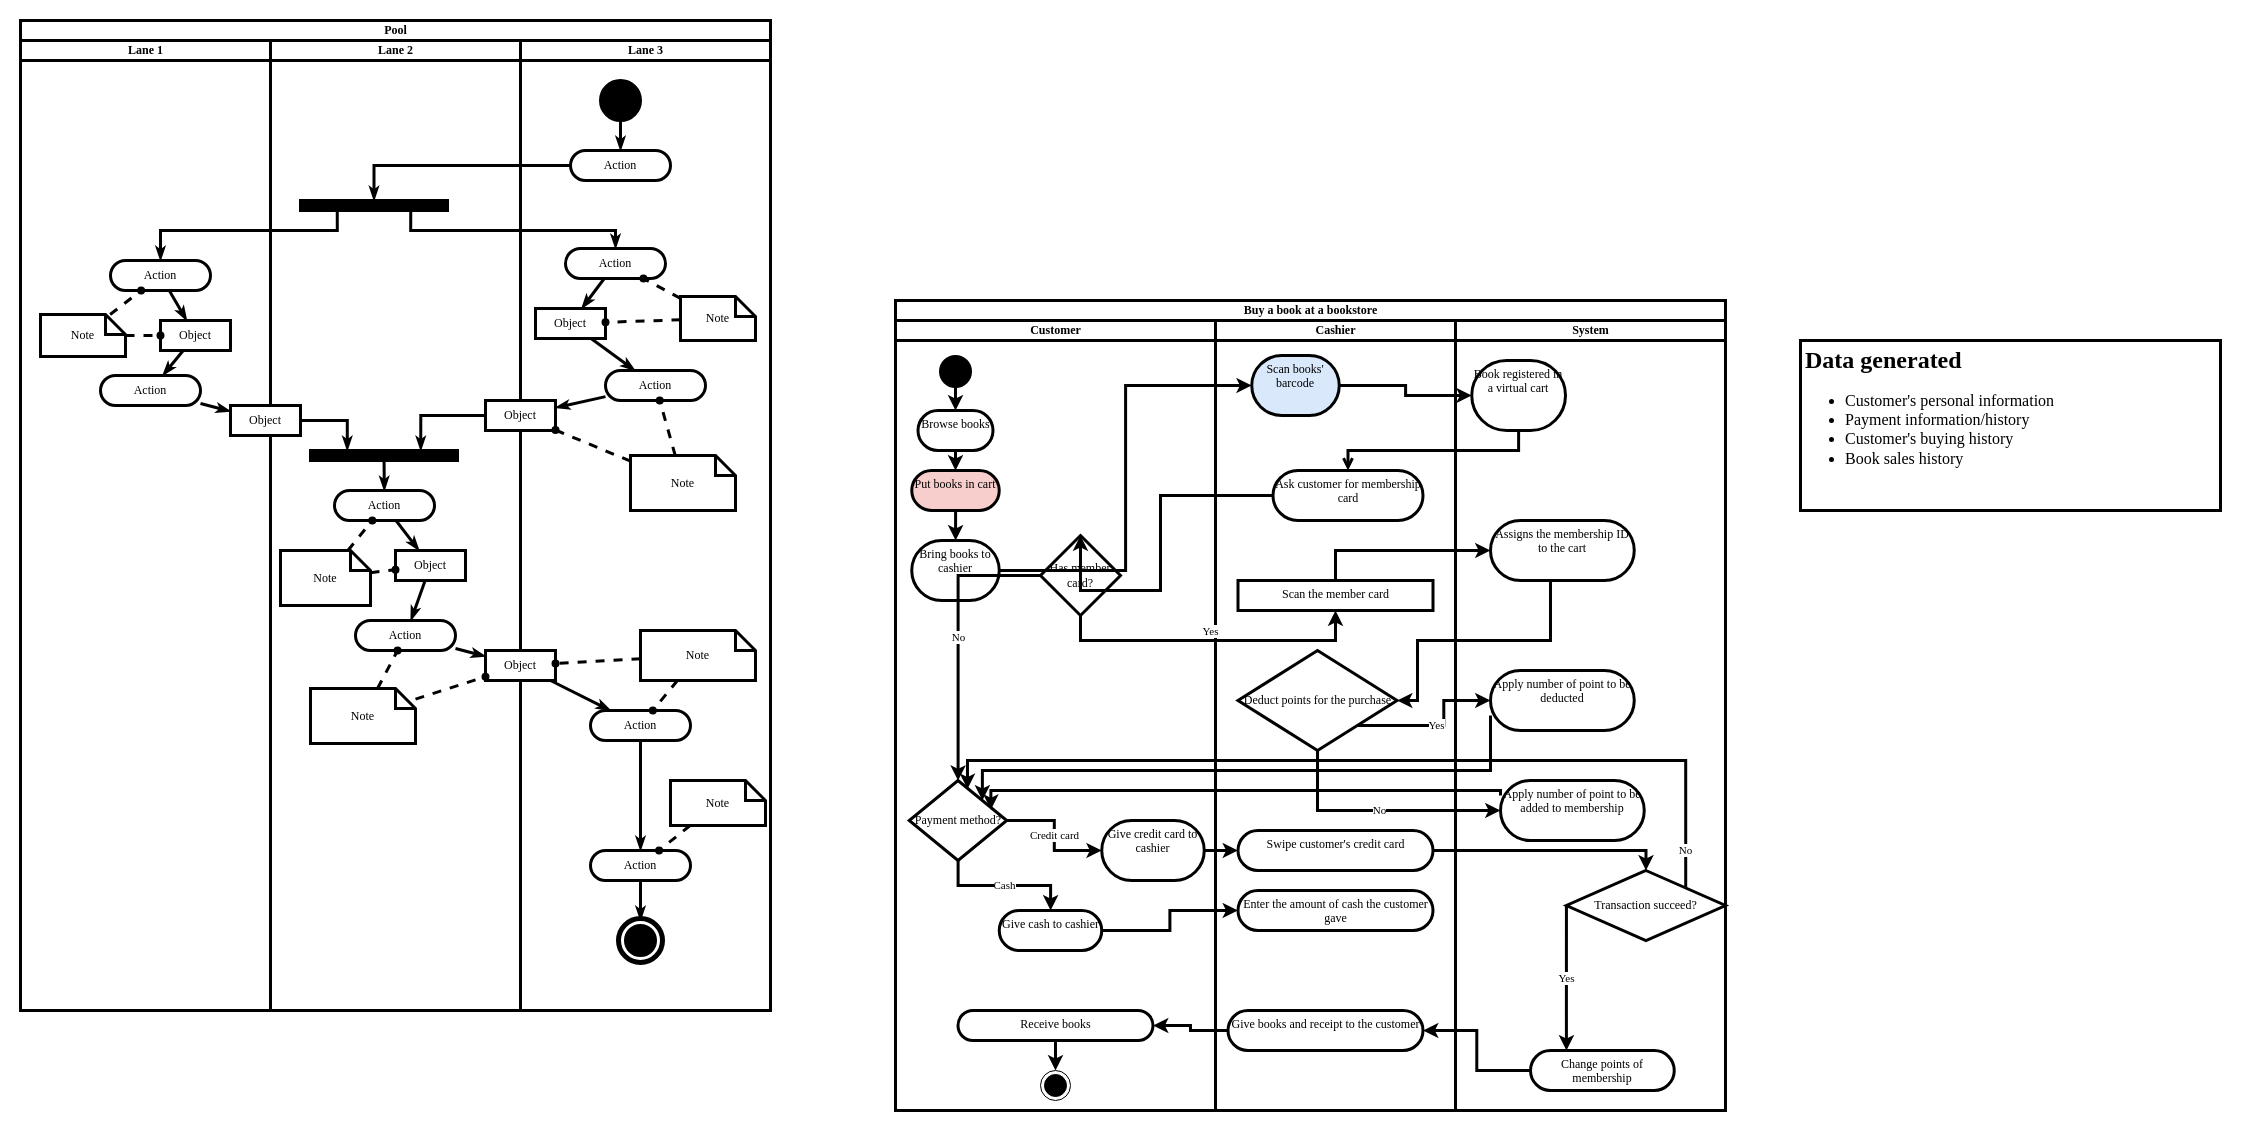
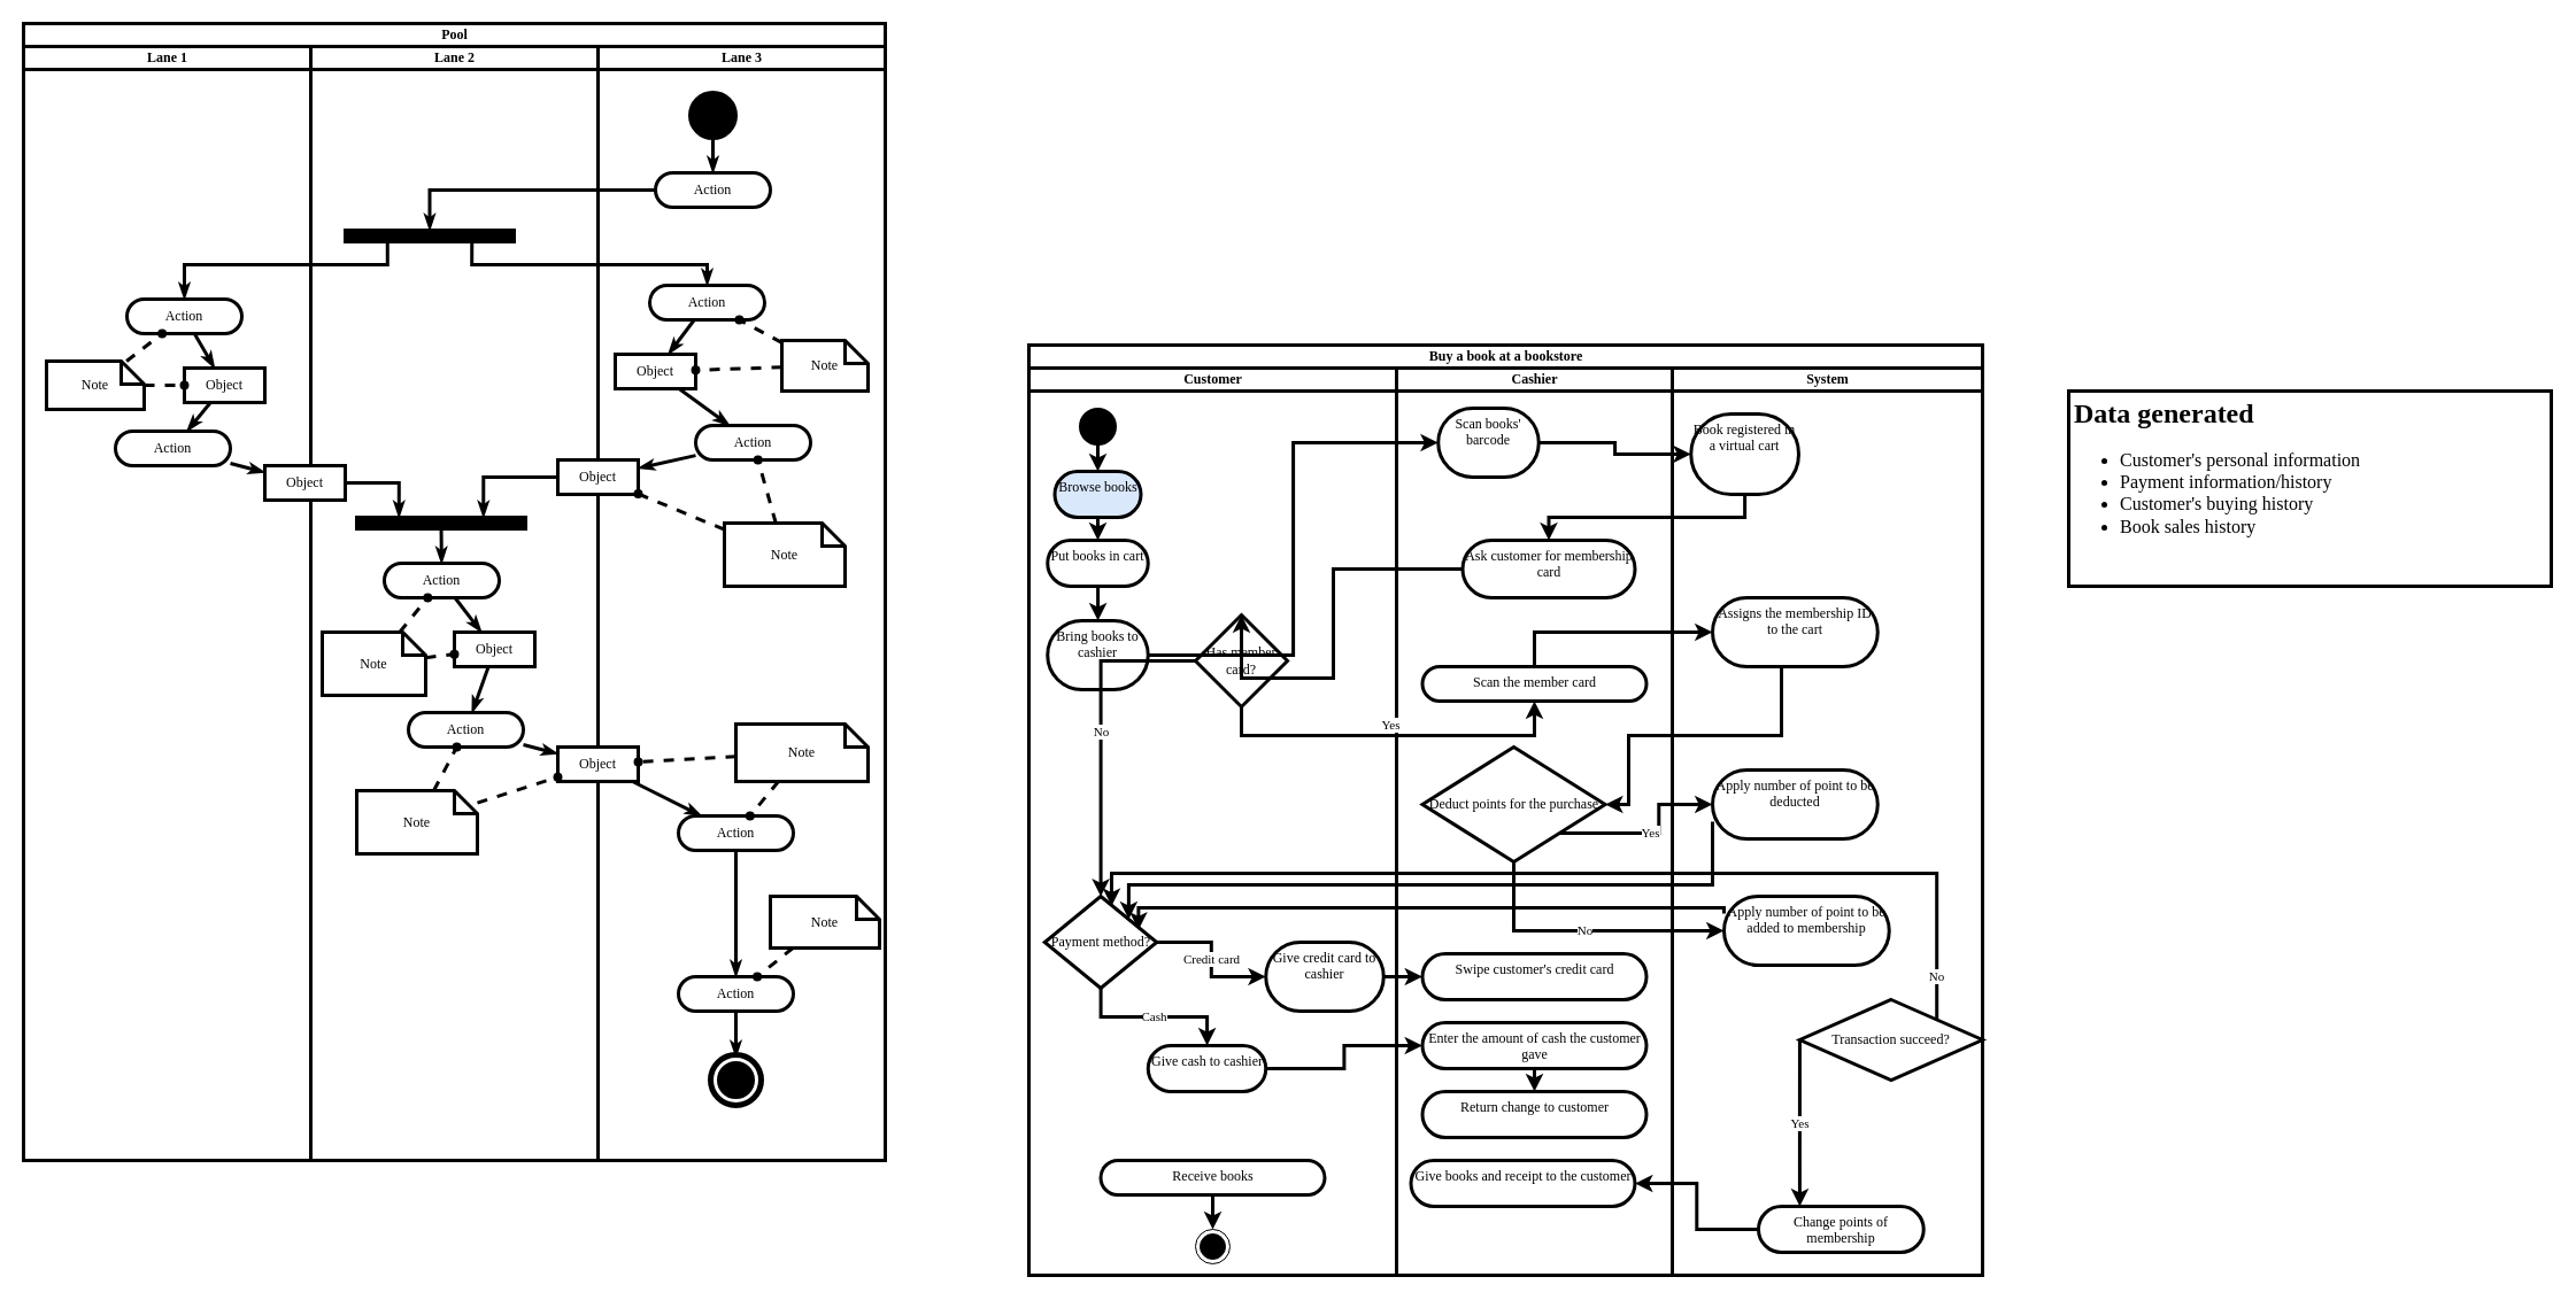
- <mxCell id="84" value="Scan books' barcode" style="html=1;align=center;verticalAlign=top;rounded=1;absoluteArcSize=1;arcSize=134;dashed=0;whiteSpace=wrap;fontFamily=Lexend Exa;fontSource=https%3A%2F%2Ffonts.googleapis.com%2Fcss%3Ffamily%3DLexend%2BExa;strokeWidth=3;fillColor=#dae8fc;" parent="83" vertex="1"><mxGeometry x="36.25" y="35" width="87.5" height="60" as="geometry" /></mxCell>
+ <mxCell id="84" value="Scan books' barcode" style="html=1;align=center;verticalAlign=top;rounded=1;absoluteArcSize=1;arcSize=134;dashed=0;whiteSpace=wrap;fontFamily=Lexend Exa;fontSource=https%3A%2F%2Ffonts.googleapis.com%2Fcss%3Ffamily%3DLexend%2BExa;strokeWidth=3;" parent="83" vertex="1"><mxGeometry x="36.25" y="35" width="87.5" height="60" as="geometry" /></mxCell>
- <mxCell id="69" value="Browse books" style="html=1;align=center;verticalAlign=top;rounded=1;absoluteArcSize=1;arcSize=134;dashed=0;whiteSpace=wrap;fontFamily=Lexend Exa;fontSource=https%3A%2F%2Ffonts.googleapis.com%2Fcss%3Ffamily%3DLexend%2BExa;strokeWidth=3;" parent="65" vertex="1"><mxGeometry x="22.5" y="90" width="75" height="40" as="geometry" /></mxCell>
+ <mxCell id="69" value="Browse books" style="html=1;align=center;verticalAlign=top;rounded=1;absoluteArcSize=1;arcSize=134;dashed=0;whiteSpace=wrap;fontFamily=Lexend Exa;fontSource=https%3A%2F%2Ffonts.googleapis.com%2Fcss%3Ffamily%3DLexend%2BExa;strokeWidth=3;fillColor=#dae8fc;" parent="65" vertex="1"><mxGeometry x="22.5" y="90" width="75" height="40" as="geometry" /></mxCell>
- <mxCell id="105" value="" style="edgeStyle=orthogonalEdgeStyle;rounded=0;orthogonalLoop=1;jettySize=auto;html=1;strokeWidth=3;exitX=0.5;exitY=1;exitDx=0;exitDy=0;endArrow=open;" parent="64" source="94" target="85" edge="1"><mxGeometry relative="1" as="geometry" /></mxCell>
+ <mxCell id="105" value="" style="edgeStyle=orthogonalEdgeStyle;rounded=0;orthogonalLoop=1;jettySize=auto;html=1;strokeWidth=3;exitX=0.5;exitY=1;exitDx=0;exitDy=0;" parent="64" source="94" target="85" edge="1"><mxGeometry relative="1" as="geometry" /></mxCell>
- <mxCell id="71" value="Put books in cart" style="html=1;align=center;verticalAlign=top;rounded=1;absoluteArcSize=1;arcSize=134;dashed=0;whiteSpace=wrap;fontFamily=Lexend Exa;fontSource=https%3A%2F%2Ffonts.googleapis.com%2Fcss%3Ffamily%3DLexend%2BExa;strokeWidth=3;fillColor=#f8cecc;" parent="65" vertex="1"><mxGeometry x="16.25" y="150" width="87.5" height="40" as="geometry" /></mxCell>
+ <mxCell id="71" value="Put books in cart" style="html=1;align=center;verticalAlign=top;rounded=1;absoluteArcSize=1;arcSize=134;dashed=0;whiteSpace=wrap;fontFamily=Lexend Exa;fontSource=https%3A%2F%2Ffonts.googleapis.com%2Fcss%3Ffamily%3DLexend%2BExa;strokeWidth=3;" parent="65" vertex="1"><mxGeometry x="16.25" y="150" width="87.5" height="40" as="geometry" /></mxCell>
- <mxCell id="86" value="Scan the member card" style="html=1;align=center;verticalAlign=top;absoluteArcSize=1;arcSize=79;dashed=0;whiteSpace=wrap;fontFamily=Lexend Exa;fontSource=https%3A%2F%2Ffonts.googleapis.com%2Fcss%3Ffamily%3DLexend%2BExa;strokeWidth=3;rounded=0;" parent="83" vertex="1"><mxGeometry x="22.5" y="260" width="195" height="30" as="geometry" /></mxCell>
+ <mxCell id="86" value="Scan the member card" style="html=1;align=center;verticalAlign=top;rounded=1;absoluteArcSize=1;arcSize=79;dashed=0;whiteSpace=wrap;fontFamily=Lexend Exa;fontSource=https%3A%2F%2Ffonts.googleapis.com%2Fcss%3Ffamily%3DLexend%2BExa;strokeWidth=3;" parent="83" vertex="1"><mxGeometry x="22.5" y="260" width="195" height="30" as="geometry" /></mxCell>
- <mxCell id="114" style="edgeStyle=orthogonalEdgeStyle;rounded=0;orthogonalLoop=1;jettySize=auto;html=1;exitX=1;exitY=0.5;exitDx=0;exitDy=0;entryX=0.5;entryY=0;entryDx=0;entryDy=0;strokeWidth=3;" parent="64" source="87" target="99" edge="1"><mxGeometry relative="1" as="geometry" /></mxCell>
+ <mxCell id="89" style="edgeStyle=orthogonalEdgeStyle;rounded=0;orthogonalLoop=1;jettySize=auto;html=1;exitX=0.5;exitY=1;exitDx=0;exitDy=0;entryX=0.5;entryY=0;entryDx=0;entryDy=0;fontSize=12;strokeWidth=3;" parent="83" source="90" target="92" edge="1"><mxGeometry relative="1" as="geometry" /></mxCell>
+ <mxCell id="92" value="Return change to customer" style="html=1;align=center;verticalAlign=top;rounded=1;absoluteArcSize=1;arcSize=79;dashed=0;whiteSpace=wrap;fontFamily=Lexend Exa;fontSource=https%3A%2F%2Ffonts.googleapis.com%2Fcss%3Ffamily%3DLexend%2BExa;strokeWidth=3;" parent="83" vertex="1"><mxGeometry x="22.5" y="630" width="195" height="40" as="geometry" /></mxCell>
- <mxCell id="116" value="" style="edgeStyle=orthogonalEdgeStyle;rounded=0;orthogonalLoop=1;jettySize=auto;html=1;strokeWidth=3;" parent="64" source="91" target="81" edge="1"><mxGeometry relative="1" as="geometry" /></mxCell>
